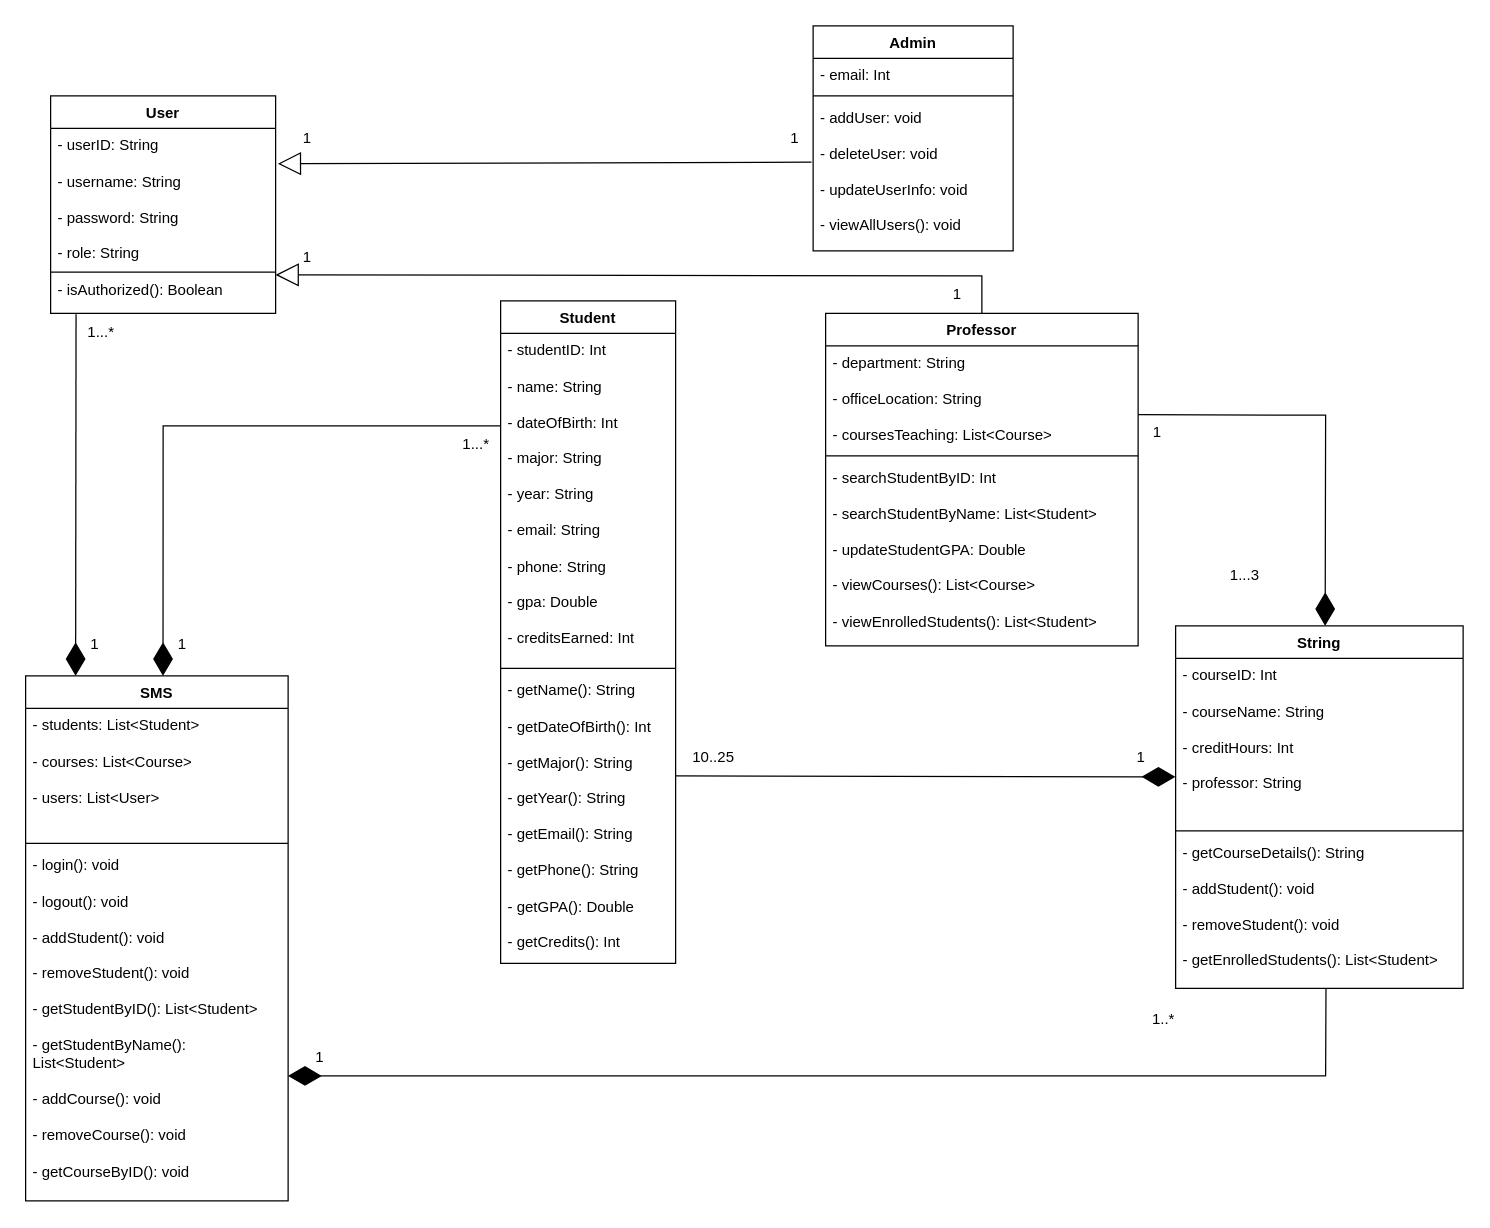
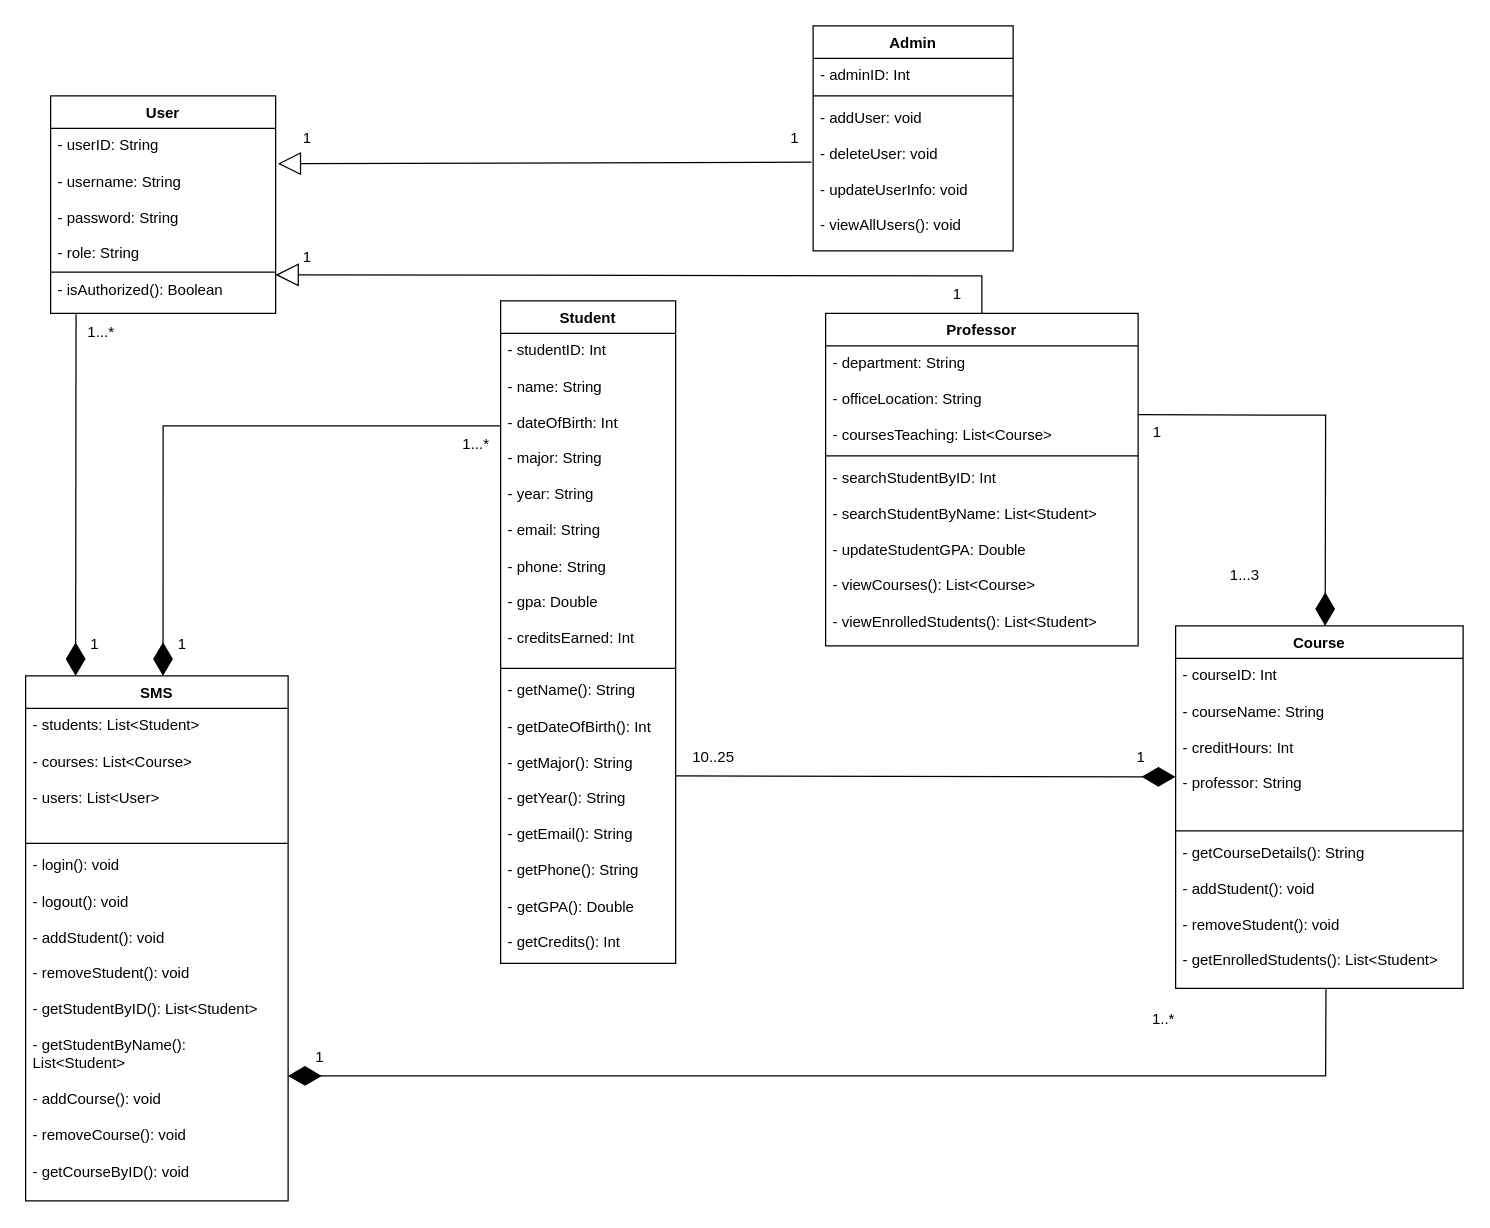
- <mxCell id="11" value="- email: Int" style="text;strokeColor=none;fillColor=none;align=left;verticalAlign=top;spacingLeft=4;spacingRight=4;overflow=hidden;rotatable=0;points=[[0,0.5],[1,0.5]];portConstraint=eastwest;whiteSpace=wrap;html=1;" parent="10" vertex="1"><mxGeometry y="26" width="160" height="26" as="geometry" /></mxCell>
+ <mxCell id="11" value="- adminID: Int" style="text;strokeColor=none;fillColor=none;align=left;verticalAlign=top;spacingLeft=4;spacingRight=4;overflow=hidden;rotatable=0;points=[[0,0.5],[1,0.5]];portConstraint=eastwest;whiteSpace=wrap;html=1;" parent="10" vertex="1"><mxGeometry y="26" width="160" height="26" as="geometry" /></mxCell>
- <mxCell id="18" value="String" style="swimlane;fontStyle=1;align=center;verticalAlign=top;childLayout=stackLayout;horizontal=1;startSize=26;horizontalStack=0;resizeParent=1;resizeParentMax=0;resizeLast=0;collapsible=1;marginBottom=0;whiteSpace=wrap;html=1;" parent="1" vertex="1"><mxGeometry x="940" y="500" width="230" height="290" as="geometry" /></mxCell>
+ <mxCell id="18" value="Course" style="swimlane;fontStyle=1;align=center;verticalAlign=top;childLayout=stackLayout;horizontal=1;startSize=26;horizontalStack=0;resizeParent=1;resizeParentMax=0;resizeLast=0;collapsible=1;marginBottom=0;whiteSpace=wrap;html=1;" parent="1" vertex="1"><mxGeometry x="940" y="500" width="230" height="290" as="geometry" /></mxCell>
